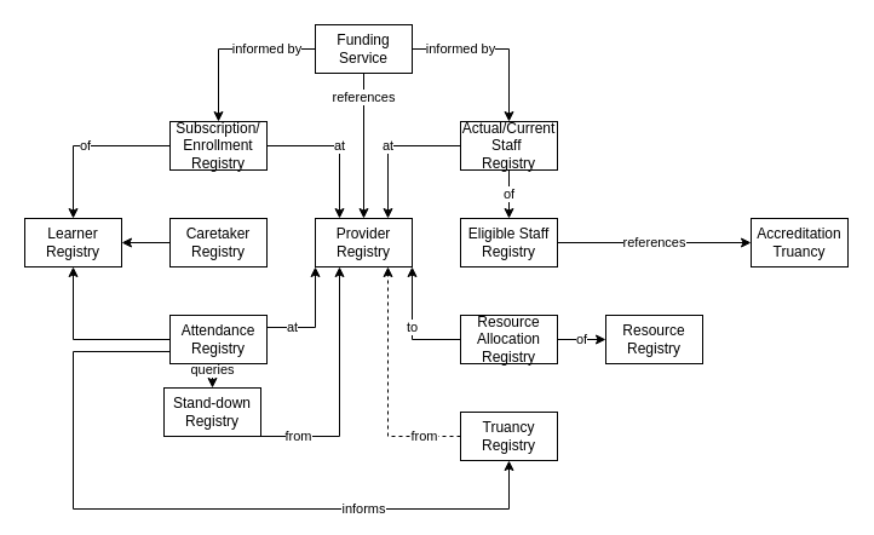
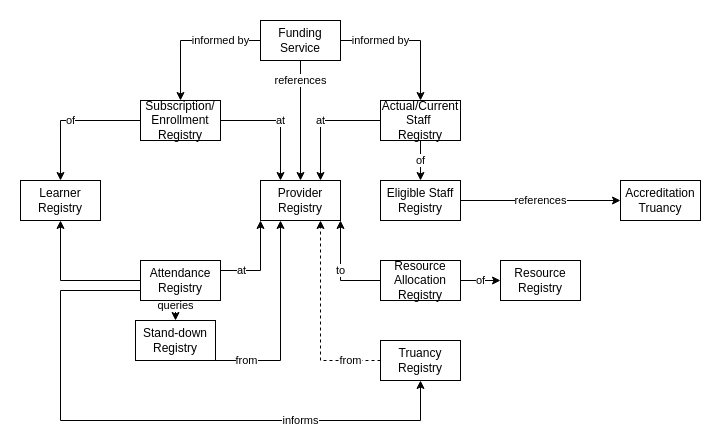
- <mxCell id="15" style="edgeStyle=orthogonalEdgeStyle;rounded=0;orthogonalLoop=1;jettySize=auto;html=1;entryX=1;entryY=0.5;entryDx=0;entryDy=0;" edge="1" parent="1" source="16" target="2"><mxGeometry relative="1" as="geometry" /></mxCell>
- <mxCell id="16" value="Caretaker Registry" style="rounded=0;whiteSpace=wrap;html=1;" vertex="1" parent="1"><mxGeometry x="140" y="180" width="80" height="40" as="geometry" /></mxCell>
